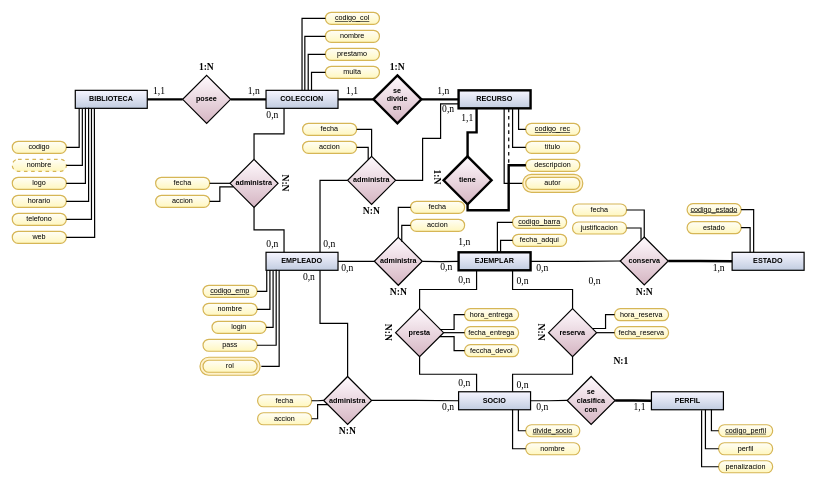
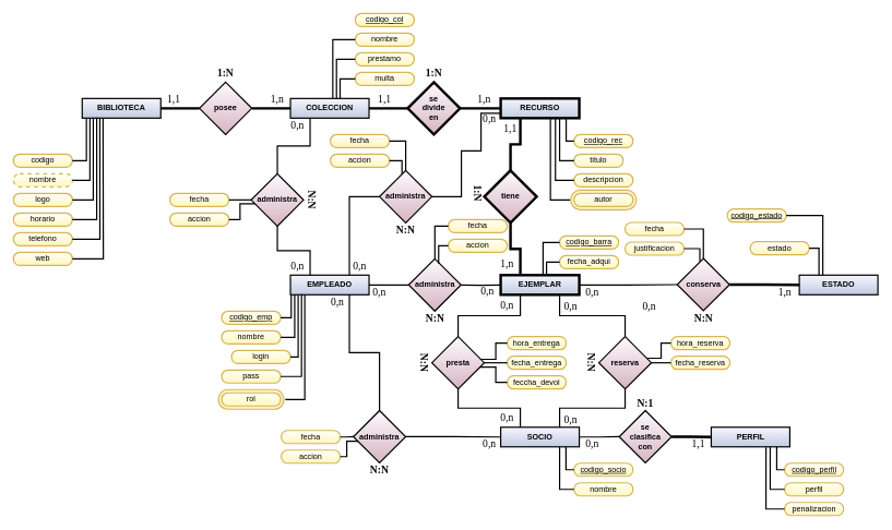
- <mxCell id="93" value="" style="endArrow=none;html=1;strokeWidth=2;exitX=0.5;exitY=0;exitDx=0;exitDy=0;entryX=0;entryY=0.5;entryDx=0;entryDy=0;edgeStyle=orthogonalEdgeStyle;rounded=0;" parent="1" source="17" target="16" edge="1"><mxGeometry width="50" height="50" relative="1" as="geometry"><mxPoint x="517.667" y="159.667" as="sourcePoint" /><mxPoint x="552" y="70" as="targetPoint" /></mxGeometry></mxCell>
- <mxCell id="28" value="" style="endArrow=none;html=1;edgeStyle=orthogonalEdgeStyle;rounded=0;strokeWidth=2;entryX=0;entryY=0.5;entryDx=0;entryDy=0;exitX=0.697;exitY=1.023;exitDx=0;exitDy=0;exitPerimeter=0;dashed=1;" parent="1" source="24" target="25" edge="1"><mxGeometry width="50" height="50" relative="1" as="geometry"><mxPoint x="794" y="227.5" as="sourcePoint" /><mxPoint x="886.034" y="254.948" as="targetPoint" /><Array as="points"><mxPoint x="848" y="275.5" /></Array></mxGeometry></mxCell>
+ <mxCell id="28" value="" style="endArrow=none;html=1;edgeStyle=orthogonalEdgeStyle;rounded=0;strokeWidth=2;entryX=0;entryY=0.5;entryDx=0;entryDy=0;exitX=0.697;exitY=1.023;exitDx=0;exitDy=0;exitPerimeter=0;" parent="1" source="24" target="25" edge="1"><mxGeometry width="50" height="50" relative="1" as="geometry"><mxPoint x="794" y="227.5" as="sourcePoint" /><mxPoint x="886.034" y="254.948" as="targetPoint" /><Array as="points"><mxPoint x="848" y="275.5" /></Array></mxGeometry></mxCell>
- <mxCell id="22" value="titulo" style="rounded=1;whiteSpace=wrap;html=1;arcSize=48;fillColor=#FFFEF7;strokeColor=#d6b656;strokeWidth=2;glass=0;shadow=0;comic=0;gradientColor=#FFF7BF;" parent="1" vertex="1"><mxGeometry x="876" y="235" width="90" height="20" as="geometry" /></mxCell>
+ <mxCell id="22" value="titulo" style="rounded=1;whiteSpace=wrap;html=1;arcSize=48;fillColor=#FFFEF7;strokeColor=#d6b656;strokeWidth=2;glass=0;shadow=0;comic=0;gradientColor=#FFF7BF;" parent="1" vertex="1"><mxGeometry x="876" y="235" width="75" height="20" as="geometry" /></mxCell>
- <mxCell id="99" value="" style="endArrow=none;html=1;strokeWidth=4;edgeStyle=orthogonalEdgeStyle;strokeColor=#000000;rounded=0;exitX=0.5;exitY=1;exitDx=0;exitDy=0;" parent="1" source="41" target="25" edge="1"><mxGeometry width="50" height="50" relative="1" as="geometry"><mxPoint x="788.862" y="270.138" as="sourcePoint" /><mxPoint x="804.034" y="189.828" as="targetPoint" /></mxGeometry></mxCell>
+ <mxCell id="99" value="" style="endArrow=none;html=1;strokeWidth=4;entryX=0.25;entryY=0;entryDx=0;entryDy=0;edgeStyle=orthogonalEdgeStyle;strokeColor=#000000;rounded=0;exitX=0.5;exitY=1;exitDx=0;exitDy=0;" parent="1" source="41" target="40" edge="1"><mxGeometry width="50" height="50" relative="1" as="geometry"><mxPoint x="788.862" y="270.138" as="sourcePoint" /><mxPoint x="804.034" y="189.828" as="targetPoint" /></mxGeometry></mxCell>
- <mxCell id="35" value="codigo_estado" style="rounded=1;whiteSpace=wrap;html=1;arcSize=48;fillColor=#FFFEF7;strokeColor=#d6b656;strokeWidth=2;glass=0;shadow=0;comic=0;gradientColor=#FFF7BF;fontStyle=4" parent="1" vertex="1"><mxGeometry x="1145" y="339" width="90" height="20" as="geometry" /></mxCell>
+ <mxCell id="35" value="codigo_estado" style="rounded=1;whiteSpace=wrap;html=1;arcSize=48;fillColor=#FFFEF7;strokeColor=#d6b656;strokeWidth=2;glass=0;shadow=0;comic=0;gradientColor=#FFF7BF;fontStyle=4" parent="1" vertex="1"><mxGeometry x="1110" y="319" width="90" height="20" as="geometry" /></mxCell>
- <mxCell id="152" value="N:1" style="text;html=1;strokeColor=none;fillColor=none;align=center;verticalAlign=middle;whiteSpace=wrap;rounded=0;shadow=0;glass=1;comic=0;fontSize=16;fontStyle=1;fontFamily=Tahoma;" parent="1" vertex="1"><mxGeometry x="1015" y="591" width="40" height="20" as="geometry" /></mxCell>
+ <mxCell id="152" value="N:1" style="text;html=1;strokeColor=none;fillColor=none;align=center;verticalAlign=middle;whiteSpace=wrap;rounded=0;shadow=0;glass=1;comic=0;fontSize=16;fontStyle=1;fontFamily=Tahoma;" parent="1" vertex="1"><mxGeometry x="965" y="606" width="40" height="20" as="geometry" /></mxCell>
- <mxCell id="47" value="divide_socio" style="rounded=1;whiteSpace=wrap;html=1;arcSize=48;fillColor=#FFFEF7;strokeColor=#d6b656;strokeWidth=2;glass=0;shadow=0;comic=0;gradientColor=#FFF7BF;fontStyle=4" parent="1" vertex="1"><mxGeometry x="876" y="707.5" width="90" height="20" as="geometry" /></mxCell>
+ <mxCell id="47" value="codigo_socio" style="rounded=1;whiteSpace=wrap;html=1;arcSize=48;fillColor=#FFFEF7;strokeColor=#d6b656;strokeWidth=2;glass=0;shadow=0;comic=0;gradientColor=#FFF7BF;fontStyle=4" parent="1" vertex="1"><mxGeometry x="876" y="707.5" width="90" height="20" as="geometry" /></mxCell>
